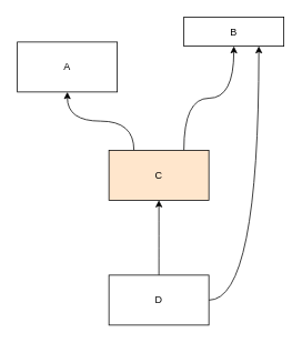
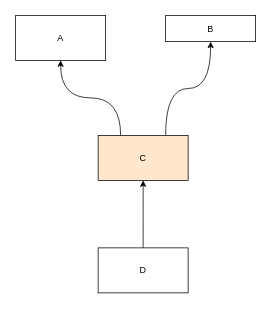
- <mxCell id="2" value="A" style="rounded=0;whiteSpace=wrap;html=1;" parent="1" vertex="1"><mxGeometry x="20" y="50" width="120" height="60" as="geometry" /></mxCell>
+ <mxCell id="2" value="A" style="rounded=0;whiteSpace=wrap;html=1;" parent="1" vertex="1"><mxGeometry x="20" y="20" width="120" height="60" as="geometry" /></mxCell>
- <mxCell id="8" style="edgeStyle=orthogonalEdgeStyle;curved=1;rounded=0;html=1;exitX=1;exitY=0.5;entryX=0.75;entryY=1;jettySize=auto;orthogonalLoop=1;" parent="1" source="9" target="3" edge="1"><mxGeometry relative="1" as="geometry" /></mxCell>
